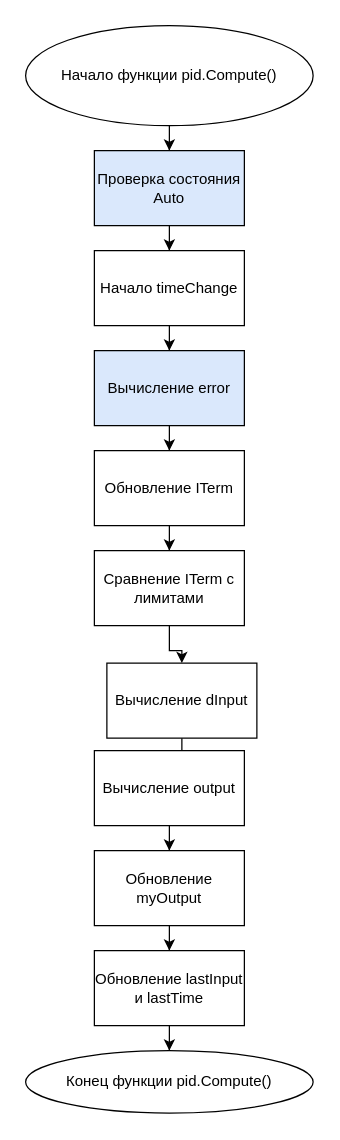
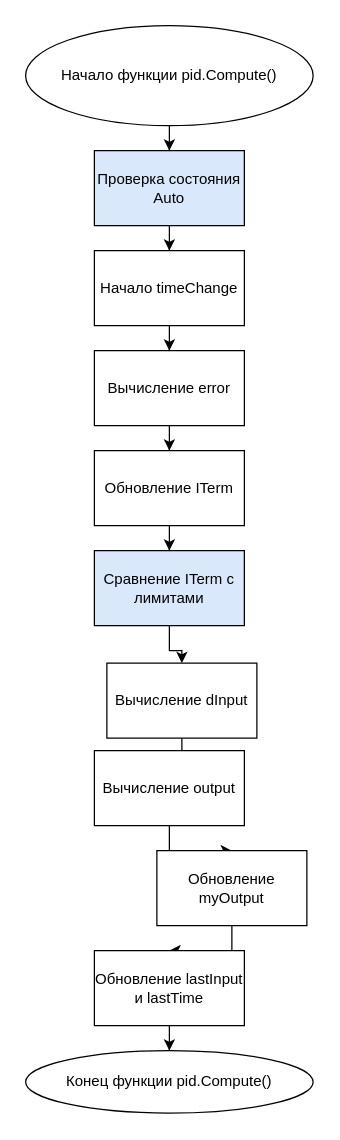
- <mxCell id="9" value="Вычисление error" style="rounded=0;whiteSpace=wrap;html=1;fillColor=#dae8fc;" vertex="1" parent="1"><mxGeometry x="75" y="280" width="120" height="60" as="geometry" /></mxCell>
+ <mxCell id="9" value="Вычисление error" style="rounded=0;whiteSpace=wrap;html=1;" vertex="1" parent="1"><mxGeometry x="75" y="280" width="120" height="60" as="geometry" /></mxCell>
- <mxCell id="13" value="Сравнение ITerm с лимитами" style="rounded=0;whiteSpace=wrap;html=1;" vertex="1" parent="1"><mxGeometry x="75" y="440" width="120" height="60" as="geometry" /></mxCell>
+ <mxCell id="13" value="Сравнение ITerm с лимитами" style="rounded=0;whiteSpace=wrap;html=1;fillColor=#dae8fc;" vertex="1" parent="1"><mxGeometry x="75" y="440" width="120" height="60" as="geometry" /></mxCell>
- <mxCell id="19" value="Обновление myOutput" style="rounded=0;whiteSpace=wrap;html=1;" vertex="1" parent="1"><mxGeometry x="75" y="680" width="120" height="60" as="geometry" /></mxCell>
+ <mxCell id="19" value="Обновление myOutput" style="rounded=0;whiteSpace=wrap;html=1;" vertex="1" parent="1"><mxGeometry x="125" y="680" width="120" height="60" as="geometry" /></mxCell>
